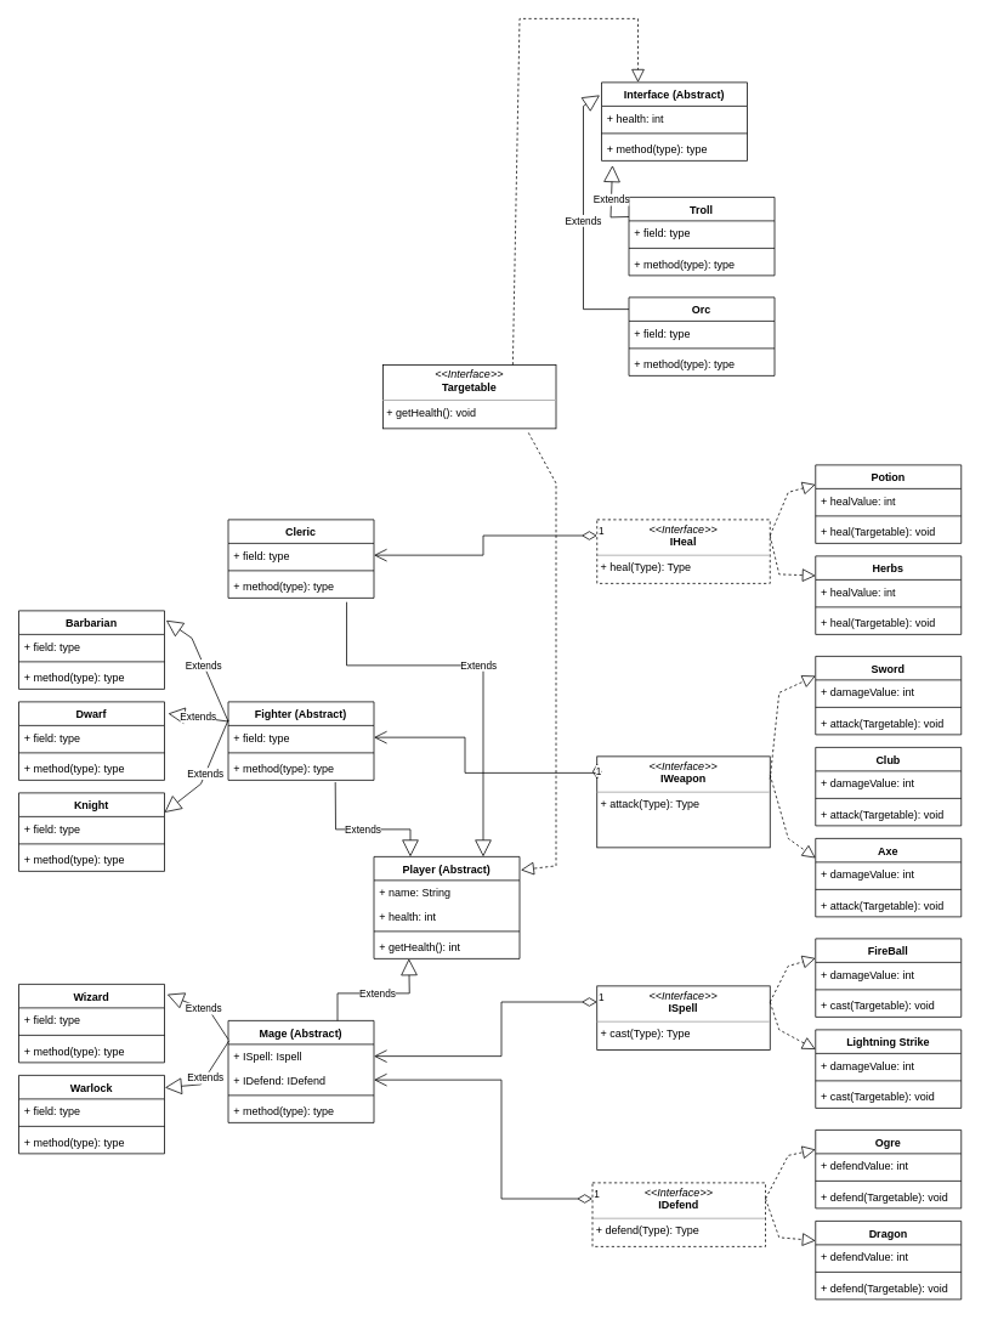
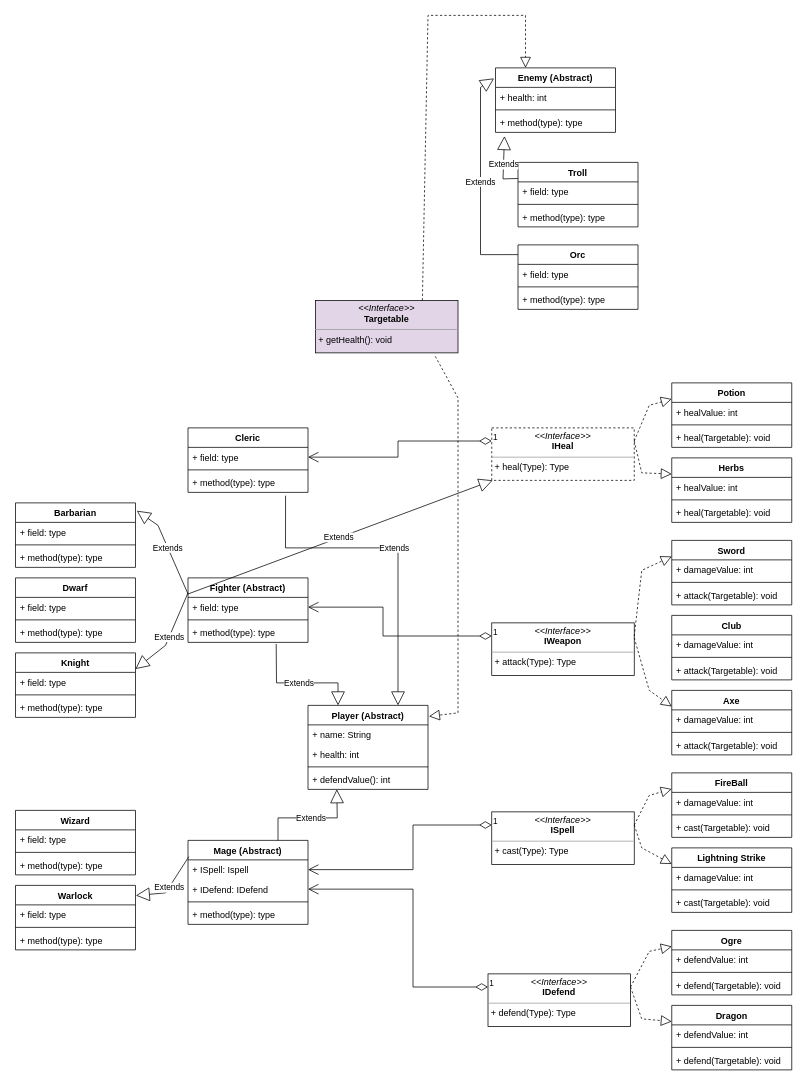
- <mxCell id="2" value="Interface (Abstract)" style="swimlane;fontStyle=1;align=center;verticalAlign=top;childLayout=stackLayout;horizontal=1;startSize=26;horizontalStack=0;resizeParent=1;resizeParentMax=0;resizeLast=0;collapsible=1;marginBottom=0;" vertex="1" parent="1"><mxGeometry x="660" y="90" width="160" height="86" as="geometry" /></mxCell>
+ <mxCell id="2" value="Enemy (Abstract)" style="swimlane;fontStyle=1;align=center;verticalAlign=top;childLayout=stackLayout;horizontal=1;startSize=26;horizontalStack=0;resizeParent=1;resizeParentMax=0;resizeLast=0;collapsible=1;marginBottom=0;" vertex="1" parent="1"><mxGeometry x="660" y="90" width="160" height="86" as="geometry" /></mxCell>
- <mxCell id="110" value="&lt;p style=&quot;margin:0px;margin-top:4px;text-align:center;&quot;&gt;&lt;i&gt;&amp;lt;&amp;lt;Interface&amp;gt;&amp;gt;&lt;/i&gt;&lt;br&gt;&lt;b&gt;Targetable&lt;/b&gt;&lt;br&gt;&lt;/p&gt;&lt;hr size=&quot;1&quot;&gt;&lt;p style=&quot;margin:0px;margin-left:4px;&quot;&gt;+ getHealth(): void&lt;br&gt;&lt;/p&gt;&lt;p style=&quot;margin:0px;margin-left:4px;&quot;&gt;&lt;br&gt;&lt;/p&gt;" style="verticalAlign=top;align=left;overflow=fill;fontSize=12;fontFamily=Helvetica;html=1;" vertex="1" parent="1"><mxGeometry x="420" y="400" width="190" height="70" as="geometry" /></mxCell>
+ <mxCell id="110" value="&lt;p style=&quot;margin:0px;margin-top:4px;text-align:center;&quot;&gt;&lt;i&gt;&amp;lt;&amp;lt;Interface&amp;gt;&amp;gt;&lt;/i&gt;&lt;br&gt;&lt;b&gt;Targetable&lt;/b&gt;&lt;br&gt;&lt;/p&gt;&lt;hr size=&quot;1&quot;&gt;&lt;p style=&quot;margin:0px;margin-left:4px;&quot;&gt;+ getHealth(): void&lt;br&gt;&lt;/p&gt;&lt;p style=&quot;margin:0px;margin-left:4px;&quot;&gt;&lt;br&gt;&lt;/p&gt;" style="verticalAlign=top;align=left;overflow=fill;fontSize=12;fontFamily=Helvetica;html=1;fillColor=#e1d5e7;" vertex="1" parent="1"><mxGeometry x="420" y="400" width="190" height="70" as="geometry" /></mxCell>
- <mxCell id="106" value="Extends" style="endArrow=block;endSize=16;endFill=0;html=1;rounded=0;exitX=0;exitY=0.25;exitDx=0;exitDy=0;entryX=1.025;entryY=0.15;entryDx=0;entryDy=0;entryPerimeter=0;" edge="1" parent="1" source="14" target="26"><mxGeometry x="-0.01" width="160" relative="1" as="geometry"><mxPoint x="228" y="868" as="sourcePoint" /><mxPoint x="160" y="756" as="targetPoint" /><mxPoint as="offset" /></mxGeometry></mxCell>
+ <mxCell id="106" value="Extends" style="endArrow=block;endSize=16;endFill=0;html=1;rounded=0;exitX=0;exitY=0.25;exitDx=0;exitDy=0;" edge="1" parent="1" source="14" target="57"><mxGeometry x="-0.01" width="160" relative="1" as="geometry"><mxPoint x="228" y="868" as="sourcePoint" /><mxPoint x="160" y="756" as="targetPoint" /><mxPoint as="offset" /></mxGeometry></mxCell>
- <mxCell id="50" value="&lt;p style=&quot;margin:0px;margin-top:4px;text-align:center;&quot;&gt;&lt;i&gt;&amp;lt;&amp;lt;Interface&amp;gt;&amp;gt;&lt;/i&gt;&lt;br&gt;&lt;b&gt;IWeapon&lt;/b&gt;&lt;br&gt;&lt;/p&gt;&lt;hr size=&quot;1&quot;&gt;&lt;p style=&quot;margin:0px;margin-left:4px;&quot;&gt;+ attack(Type): Type&lt;br&gt;&lt;/p&gt;&lt;p style=&quot;margin:0px;margin-left:4px;&quot;&gt;&lt;br&gt;&lt;/p&gt;" style="verticalAlign=top;align=left;overflow=fill;fontSize=12;fontFamily=Helvetica;html=1;" vertex="1" parent="49"><mxGeometry x="5" y="320" width="190" height="100" as="geometry" /></mxCell>
+ <mxCell id="50" value="&lt;p style=&quot;margin:0px;margin-top:4px;text-align:center;&quot;&gt;&lt;i&gt;&amp;lt;&amp;lt;Interface&amp;gt;&amp;gt;&lt;/i&gt;&lt;br&gt;&lt;b&gt;IWeapon&lt;/b&gt;&lt;br&gt;&lt;/p&gt;&lt;hr size=&quot;1&quot;&gt;&lt;p style=&quot;margin:0px;margin-left:4px;&quot;&gt;+ attack(Type): Type&lt;br&gt;&lt;/p&gt;&lt;p style=&quot;margin:0px;margin-left:4px;&quot;&gt;&lt;br&gt;&lt;/p&gt;" style="verticalAlign=top;align=left;overflow=fill;fontSize=12;fontFamily=Helvetica;html=1;" vertex="1" parent="49"><mxGeometry x="5" y="320" width="190" height="70" as="geometry" /></mxCell>
- <mxCell id="117" value="+ getHealth(): int" style="text;strokeColor=none;fillColor=none;align=left;verticalAlign=top;spacingLeft=4;spacingRight=4;overflow=hidden;rotatable=0;points=[[0,0.5],[1,0.5]];portConstraint=eastwest;" vertex="1" parent="113"><mxGeometry y="86" width="160" height="26" as="geometry" /></mxCell>
+ <mxCell id="117" value="+ defendValue(): int" style="text;strokeColor=none;fillColor=none;align=left;verticalAlign=top;spacingLeft=4;spacingRight=4;overflow=hidden;rotatable=0;points=[[0,0.5],[1,0.5]];portConstraint=eastwest;" vertex="1" parent="113"><mxGeometry y="86" width="160" height="26" as="geometry" /></mxCell>
- <mxCell id="108" value="Extends" style="endArrow=block;endSize=16;endFill=0;html=1;rounded=0;exitX=0;exitY=0.183;exitDx=0;exitDy=0;exitPerimeter=0;entryX=1.018;entryY=0.129;entryDx=0;entryDy=0;entryPerimeter=0;" edge="1" parent="1" source="30" target="35"><mxGeometry width="160" relative="1" as="geometry"><mxPoint x="110" y="1020" as="sourcePoint" /><mxPoint x="270" y="1020" as="targetPoint" /><Array as="points"><mxPoint x="230" y="1110" /></Array></mxGeometry></mxCell>
- <mxCell id="52" value="&lt;p style=&quot;margin:0px;margin-top:4px;text-align:center;&quot;&gt;&lt;i&gt;&amp;lt;&amp;lt;Interface&amp;gt;&amp;gt;&lt;/i&gt;&lt;br&gt;&lt;b&gt;IDefend&lt;/b&gt;&lt;br&gt;&lt;/p&gt;&lt;hr size=&quot;1&quot;&gt;&lt;p style=&quot;margin:0px;margin-left:4px;&quot;&gt;+ defend(Type): Type&lt;br&gt;&lt;/p&gt;&lt;p style=&quot;margin:0px;margin-left:4px;&quot;&gt;&lt;br&gt;&lt;/p&gt;" style="verticalAlign=top;align=left;overflow=fill;fontSize=12;fontFamily=Helvetica;html=1;dashed=1;" vertex="1" parent="49"><mxGeometry y="788" width="190" height="70" as="geometry" /></mxCell>
+ <mxCell id="52" value="&lt;p style=&quot;margin:0px;margin-top:4px;text-align:center;&quot;&gt;&lt;i&gt;&amp;lt;&amp;lt;Interface&amp;gt;&amp;gt;&lt;/i&gt;&lt;br&gt;&lt;b&gt;IDefend&lt;/b&gt;&lt;br&gt;&lt;/p&gt;&lt;hr size=&quot;1&quot;&gt;&lt;p style=&quot;margin:0px;margin-left:4px;&quot;&gt;+ defend(Type): Type&lt;br&gt;&lt;/p&gt;&lt;p style=&quot;margin:0px;margin-left:4px;&quot;&gt;&lt;br&gt;&lt;/p&gt;" style="verticalAlign=top;align=left;overflow=fill;fontSize=12;fontFamily=Helvetica;html=1;" vertex="1" parent="49"><mxGeometry y="788" width="190" height="70" as="geometry" /></mxCell>
